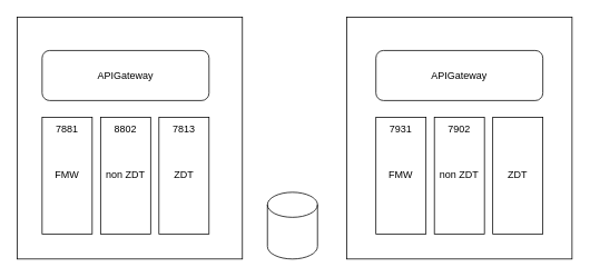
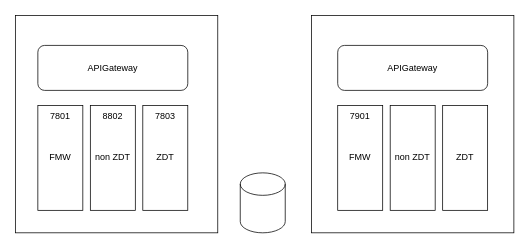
- <mxCell id="8" value="7881" style="text;html=1;strokeColor=none;fillColor=none;align=center;verticalAlign=middle;whiteSpace=wrap;rounded=0;" vertex="1" parent="1"><mxGeometry x="50" y="140" width="60" height="30" as="geometry" /></mxCell>
+ <mxCell id="8" value="7801" style="text;html=1;strokeColor=none;fillColor=none;align=center;verticalAlign=middle;whiteSpace=wrap;rounded=0;" vertex="1" parent="1"><mxGeometry x="50" y="140" width="60" height="30" as="geometry" /></mxCell>
- <mxCell id="10" value="7813" style="text;html=1;strokeColor=none;fillColor=none;align=center;verticalAlign=middle;whiteSpace=wrap;rounded=0;" vertex="1" parent="1"><mxGeometry x="190" y="140" width="60" height="30" as="geometry" /></mxCell>
+ <mxCell id="10" value="7803" style="text;html=1;strokeColor=none;fillColor=none;align=center;verticalAlign=middle;whiteSpace=wrap;rounded=0;" vertex="1" parent="1"><mxGeometry x="190" y="140" width="60" height="30" as="geometry" /></mxCell>
- <mxCell id="16" value="7931" style="text;html=1;strokeColor=none;fillColor=none;align=center;verticalAlign=middle;whiteSpace=wrap;rounded=0;" vertex="1" parent="1"><mxGeometry x="450" y="140" width="60" height="30" as="geometry" /></mxCell>
+ <mxCell id="16" value="7901" style="text;html=1;strokeColor=none;fillColor=none;align=center;verticalAlign=middle;whiteSpace=wrap;rounded=0;" vertex="1" parent="1"><mxGeometry x="450" y="140" width="60" height="30" as="geometry" /></mxCell>
- <mxCell id="17" value="7902" style="text;html=1;strokeColor=none;fillColor=none;align=center;verticalAlign=middle;whiteSpace=wrap;rounded=0;" vertex="1" parent="1"><mxGeometry x="520" y="140" width="60" height="30" as="geometry" /></mxCell>
